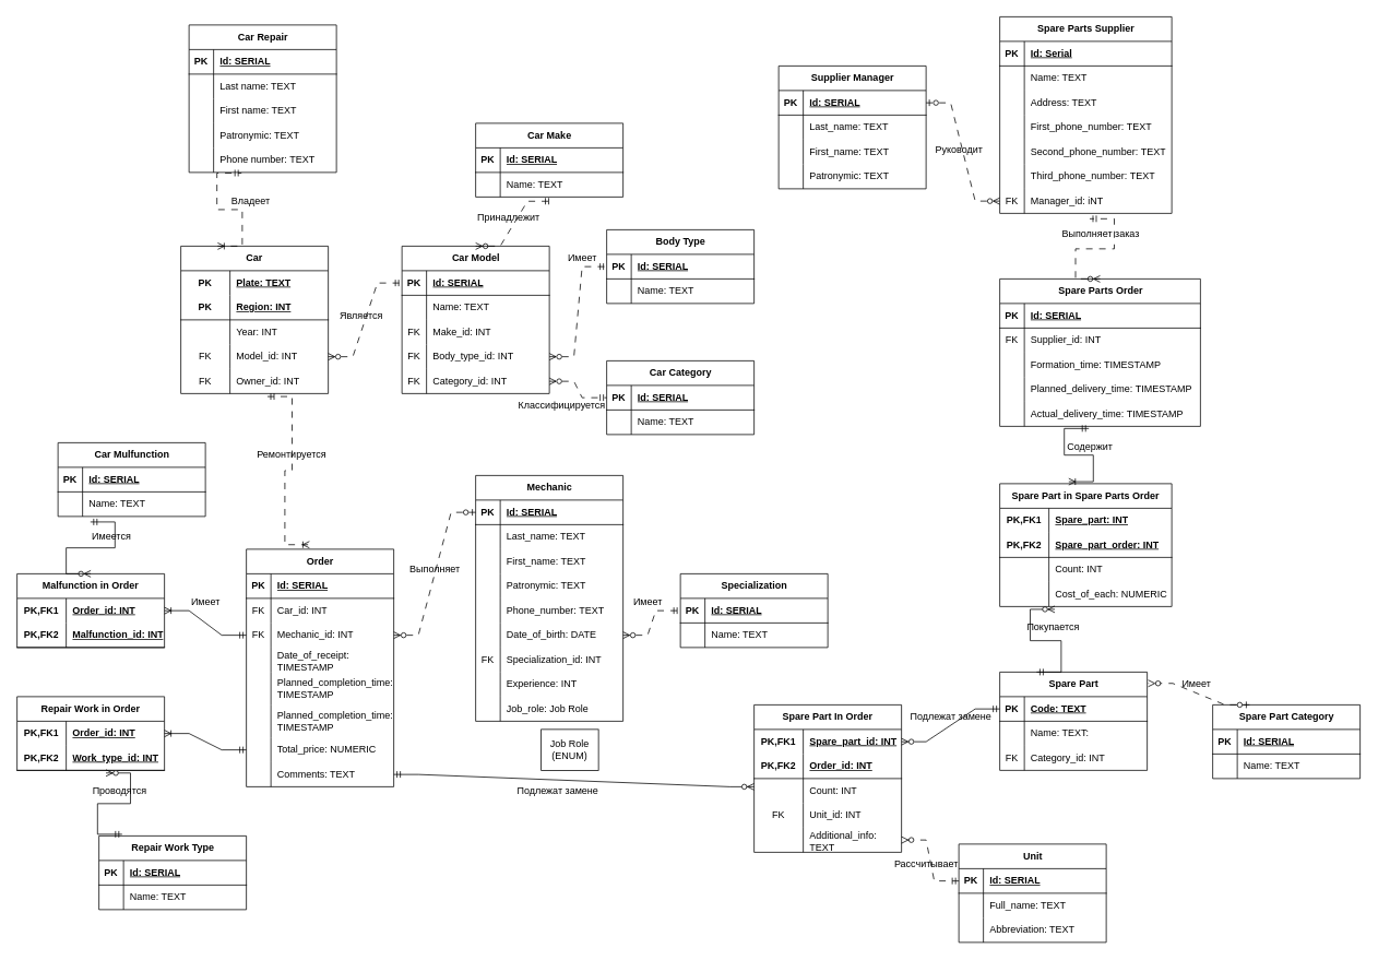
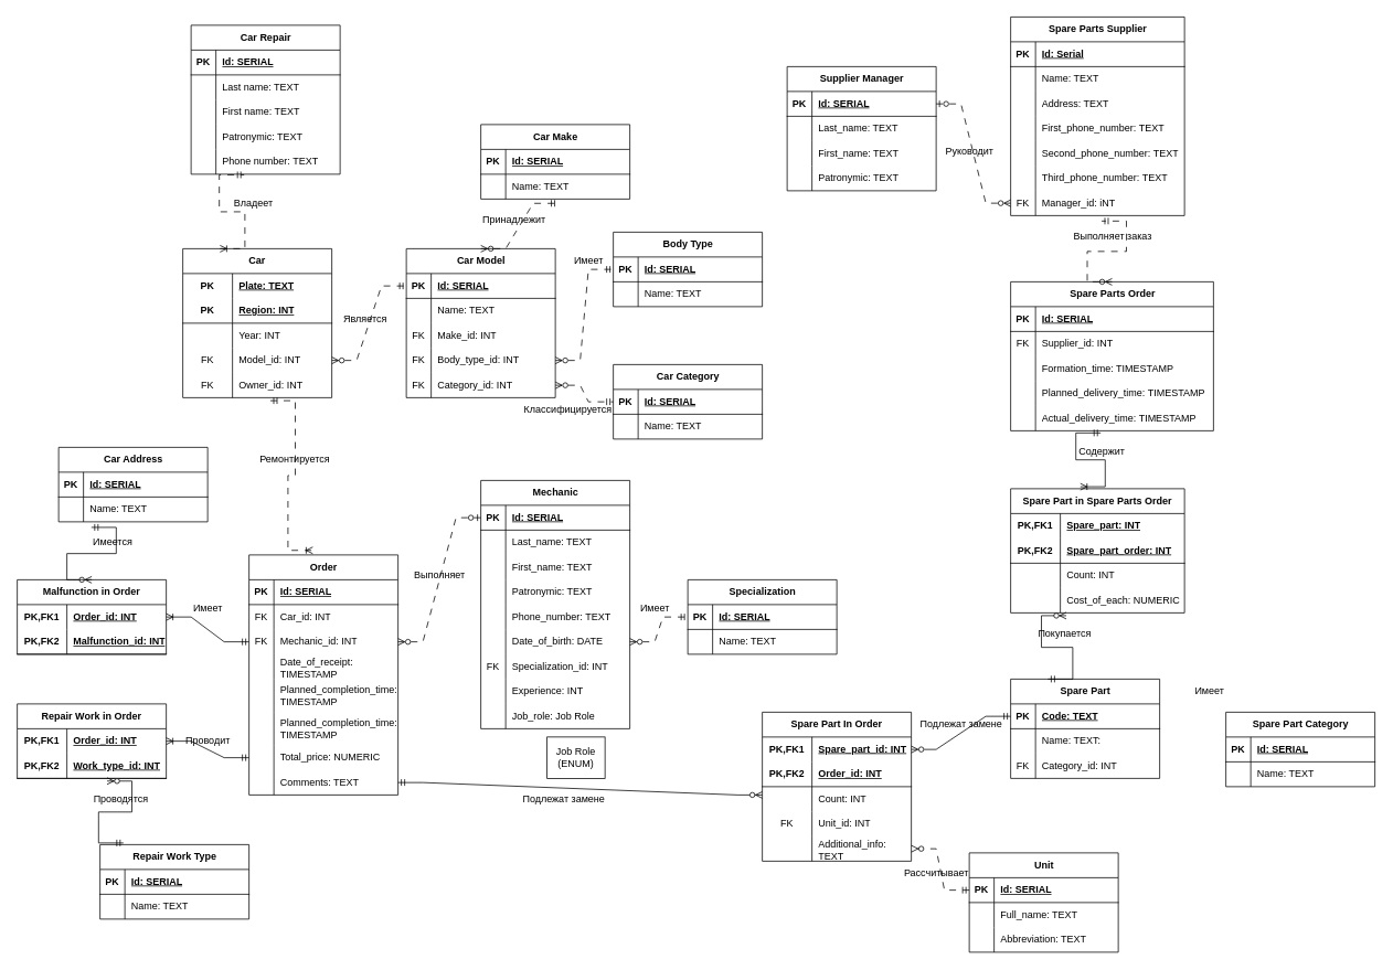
- <mxCell id="101" value="Car Mulfunction" style="shape=table;startSize=30;container=1;collapsible=1;childLayout=tableLayout;fixedRows=1;rowLines=0;fontStyle=1;align=center;resizeLast=1;html=1;" vertex="1" parent="1"><mxGeometry x="70" y="540" width="180" height="90" as="geometry" /></mxCell>
+ <mxCell id="101" value="Car Address" style="shape=table;startSize=30;container=1;collapsible=1;childLayout=tableLayout;fixedRows=1;rowLines=0;fontStyle=1;align=center;resizeLast=1;html=1;" vertex="1" parent="1"><mxGeometry x="70" y="540" width="180" height="90" as="geometry" /></mxCell>
- <mxCell id="217" value="" style="edgeStyle=entityRelationEdgeStyle;fontSize=12;html=1;endArrow=ERzeroToMany;startArrow=ERzeroToOne;rounded=0;exitX=0.25;exitY=0;exitDx=0;exitDy=0;entryX=1.007;entryY=0.115;entryDx=0;entryDy=0;entryPerimeter=0;dashed=1;dashPattern=8 8;" edge="1" parent="1" source="181" target="171"><mxGeometry width="100" height="100" relative="1" as="geometry"><mxPoint x="1532.66" y="850" as="sourcePoint" /><mxPoint x="1440" y="790" as="targetPoint" /></mxGeometry></mxCell>
+ <mxCell id="294" value="Проводит" style="text;html=1;align=center;verticalAlign=middle;resizable=0;points=[];autosize=1;strokeColor=none;fillColor=none;" vertex="1" parent="1"><mxGeometry x="210" y="880" width="80" height="30" as="geometry" /></mxCell>
